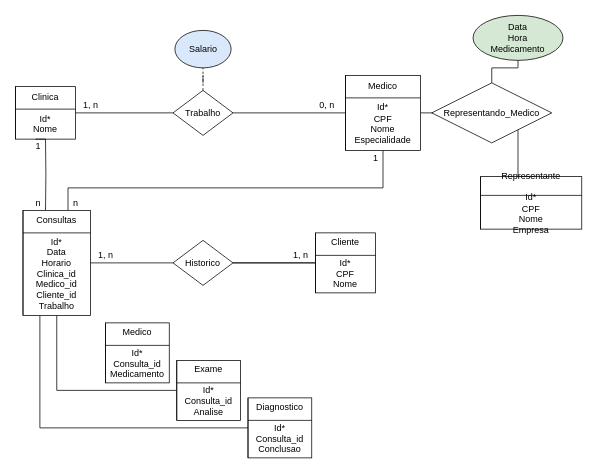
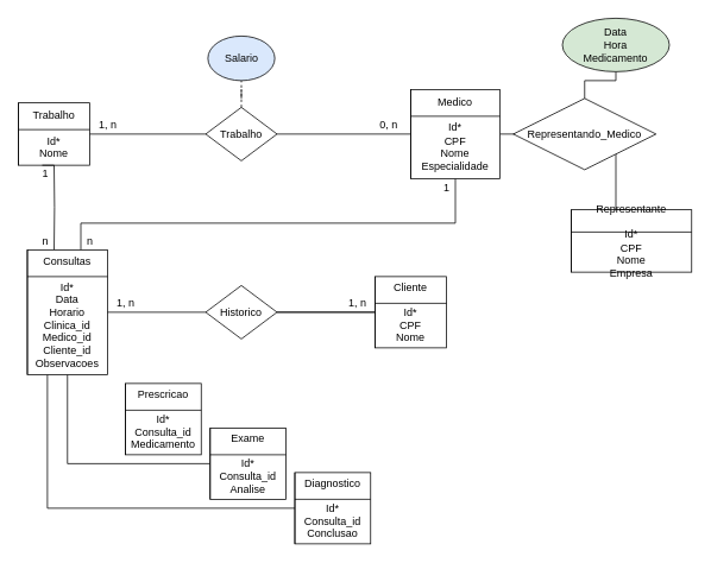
- <mxCell id="2" value="Clinica&lt;br&gt;&lt;br&gt;Id*&lt;br&gt;Nome" style="shape=internalStorage;whiteSpace=wrap;html=1;backgroundOutline=1;dx=0;dy=30;" vertex="1" parent="1"><mxGeometry x="20" y="115" width="80" height="70" as="geometry" /></mxCell>
+ <mxCell id="2" value="Trabalho&lt;br&gt;&lt;br&gt;Id*&lt;br&gt;Nome" style="shape=internalStorage;whiteSpace=wrap;html=1;backgroundOutline=1;dx=0;dy=30;" vertex="1" parent="1"><mxGeometry x="20" y="115" width="80" height="70" as="geometry" /></mxCell>
- <mxCell id="7" value="Consultas&lt;br&gt;&lt;br&gt;Id*&lt;br&gt;Data&lt;br&gt;Horario&lt;br&gt;Clinica_id&lt;br&gt;Medico_id&lt;br&gt;Cliente_id&lt;br&gt;Trabalho" style="shape=internalStorage;whiteSpace=wrap;html=1;backgroundOutline=1;dx=0;dy=30;" vertex="1" parent="1"><mxGeometry x="30" y="280" width="90" height="140" as="geometry" /></mxCell>
+ <mxCell id="7" value="Consultas&lt;br&gt;&lt;br&gt;Id*&lt;br&gt;Data&lt;br&gt;Horario&lt;br&gt;Clinica_id&lt;br&gt;Medico_id&lt;br&gt;Cliente_id&lt;br&gt;Observacoes" style="shape=internalStorage;whiteSpace=wrap;html=1;backgroundOutline=1;dx=0;dy=30;" vertex="1" parent="1"><mxGeometry x="30" y="280" width="90" height="140" as="geometry" /></mxCell>
- <mxCell id="25" value="Medico&lt;br&gt;&lt;br&gt;Id*&lt;br&gt;Consulta_id&lt;br&gt;Medicamento" style="shape=internalStorage;whiteSpace=wrap;html=1;backgroundOutline=1;dx=0;dy=30;" vertex="1" parent="1"><mxGeometry x="140" y="430" width="85" height="80" as="geometry" /></mxCell>
+ <mxCell id="25" value="Prescricao&lt;br&gt;&lt;br&gt;Id*&lt;br&gt;Consulta_id&lt;br&gt;Medicamento" style="shape=internalStorage;whiteSpace=wrap;html=1;backgroundOutline=1;dx=0;dy=30;" vertex="1" parent="1"><mxGeometry x="140" y="430" width="85" height="80" as="geometry" /></mxCell>
